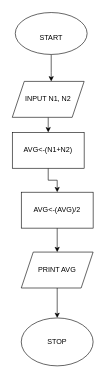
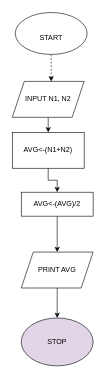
- <mxCell id="2" style="edgeStyle=orthogonalEdgeStyle;rounded=0;orthogonalLoop=1;jettySize=auto;html=1;exitX=0.5;exitY=1;exitDx=0;exitDy=0;" edge="1" parent="1" source="3" target="6"><mxGeometry relative="1" as="geometry"><Array as="points"><mxPoint x="85" y="120" /><mxPoint x="85" y="120" /></Array></mxGeometry></mxCell>
+ <mxCell id="2" style="edgeStyle=orthogonalEdgeStyle;rounded=0;orthogonalLoop=1;jettySize=auto;html=1;exitX=0.5;exitY=1;exitDx=0;exitDy=0;dashed=1;" edge="1" parent="1" source="3" target="6"><mxGeometry relative="1" as="geometry"><Array as="points"><mxPoint x="85" y="120" /><mxPoint x="85" y="120" /></Array></mxGeometry></mxCell>
- <mxCell id="8" value="AVG&amp;lt;-(AVG)/2" style="rounded=0;whiteSpace=wrap;html=1;" vertex="1" parent="1"><mxGeometry x="35" y="320" width="120" height="60" as="geometry" /></mxCell>
+ <mxCell id="8" value="AVG&amp;lt;-(AVG)/2" style="rounded=0;whiteSpace=wrap;html=1;" vertex="1" parent="1"><mxGeometry x="35" y="320" width="120" height="40" as="geometry" /></mxCell>
- <mxCell id="4" value="&lt;div&gt;&lt;br&gt;&lt;/div&gt;STOP&lt;div&gt;&lt;br&gt;&lt;/div&gt;" style="ellipse;whiteSpace=wrap;html=1;" vertex="1" parent="1"><mxGeometry x="35" y="530" width="120" height="80" as="geometry" /></mxCell>
+ <mxCell id="4" value="&lt;div&gt;&lt;br&gt;&lt;/div&gt;STOP&lt;div&gt;&lt;br&gt;&lt;/div&gt;" style="ellipse;whiteSpace=wrap;html=1;fillColor=#e1d5e7;" vertex="1" parent="1"><mxGeometry x="35" y="530" width="120" height="80" as="geometry" /></mxCell>
